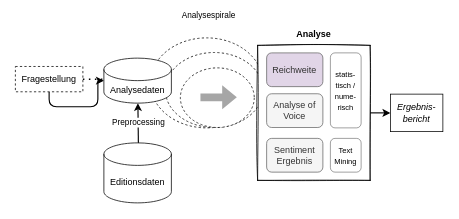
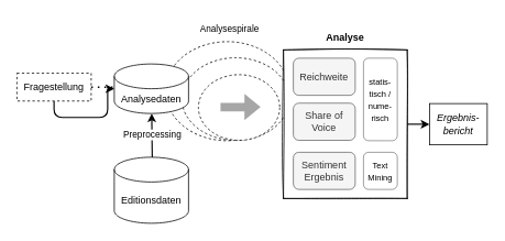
- <mxCell id="11" value="Analysespirale" style="text;html=1;strokeColor=none;fillColor=none;align=center;verticalAlign=middle;whiteSpace=wrap;rounded=0;fontSize=11;" parent="1" vertex="1"><mxGeometry x="240" y="5" width="76" height="30" as="geometry" /></mxCell>
+ <mxCell id="11" value="Analysespirale" style="text;html=1;strokeColor=none;fillColor=none;align=center;verticalAlign=middle;whiteSpace=wrap;rounded=0;fontSize=11;" parent="1" vertex="1"><mxGeometry x="240" y="20" width="76" height="30" as="geometry" /></mxCell>
- <mxCell id="17" value="Reichweite" style="rounded=1;whiteSpace=wrap;html=1;fillColor=#e1d5e7;fontColor=#333333;strokeColor=#666666;" vertex="1" parent="1"><mxGeometry x="355" y="70" width="75" height="45" as="geometry" /></mxCell>
+ <mxCell id="17" value="Reichweite" style="rounded=1;whiteSpace=wrap;html=1;fillColor=#f5f5f5;fontColor=#333333;strokeColor=#666666;" vertex="1" parent="1"><mxGeometry x="355" y="70" width="75" height="45" as="geometry" /></mxCell>
- <mxCell id="16" value="Analyse of Voice" style="rounded=1;whiteSpace=wrap;html=1;fillColor=#f5f5f5;fontColor=#333333;strokeColor=#666666;" vertex="1" parent="1"><mxGeometry x="355" y="124.5" width="75" height="45" as="geometry" /></mxCell>
+ <mxCell id="16" value="Share of Voice" style="rounded=1;whiteSpace=wrap;html=1;fillColor=#f5f5f5;fontColor=#333333;strokeColor=#666666;" vertex="1" parent="1"><mxGeometry x="355" y="124.5" width="75" height="45" as="geometry" /></mxCell>
